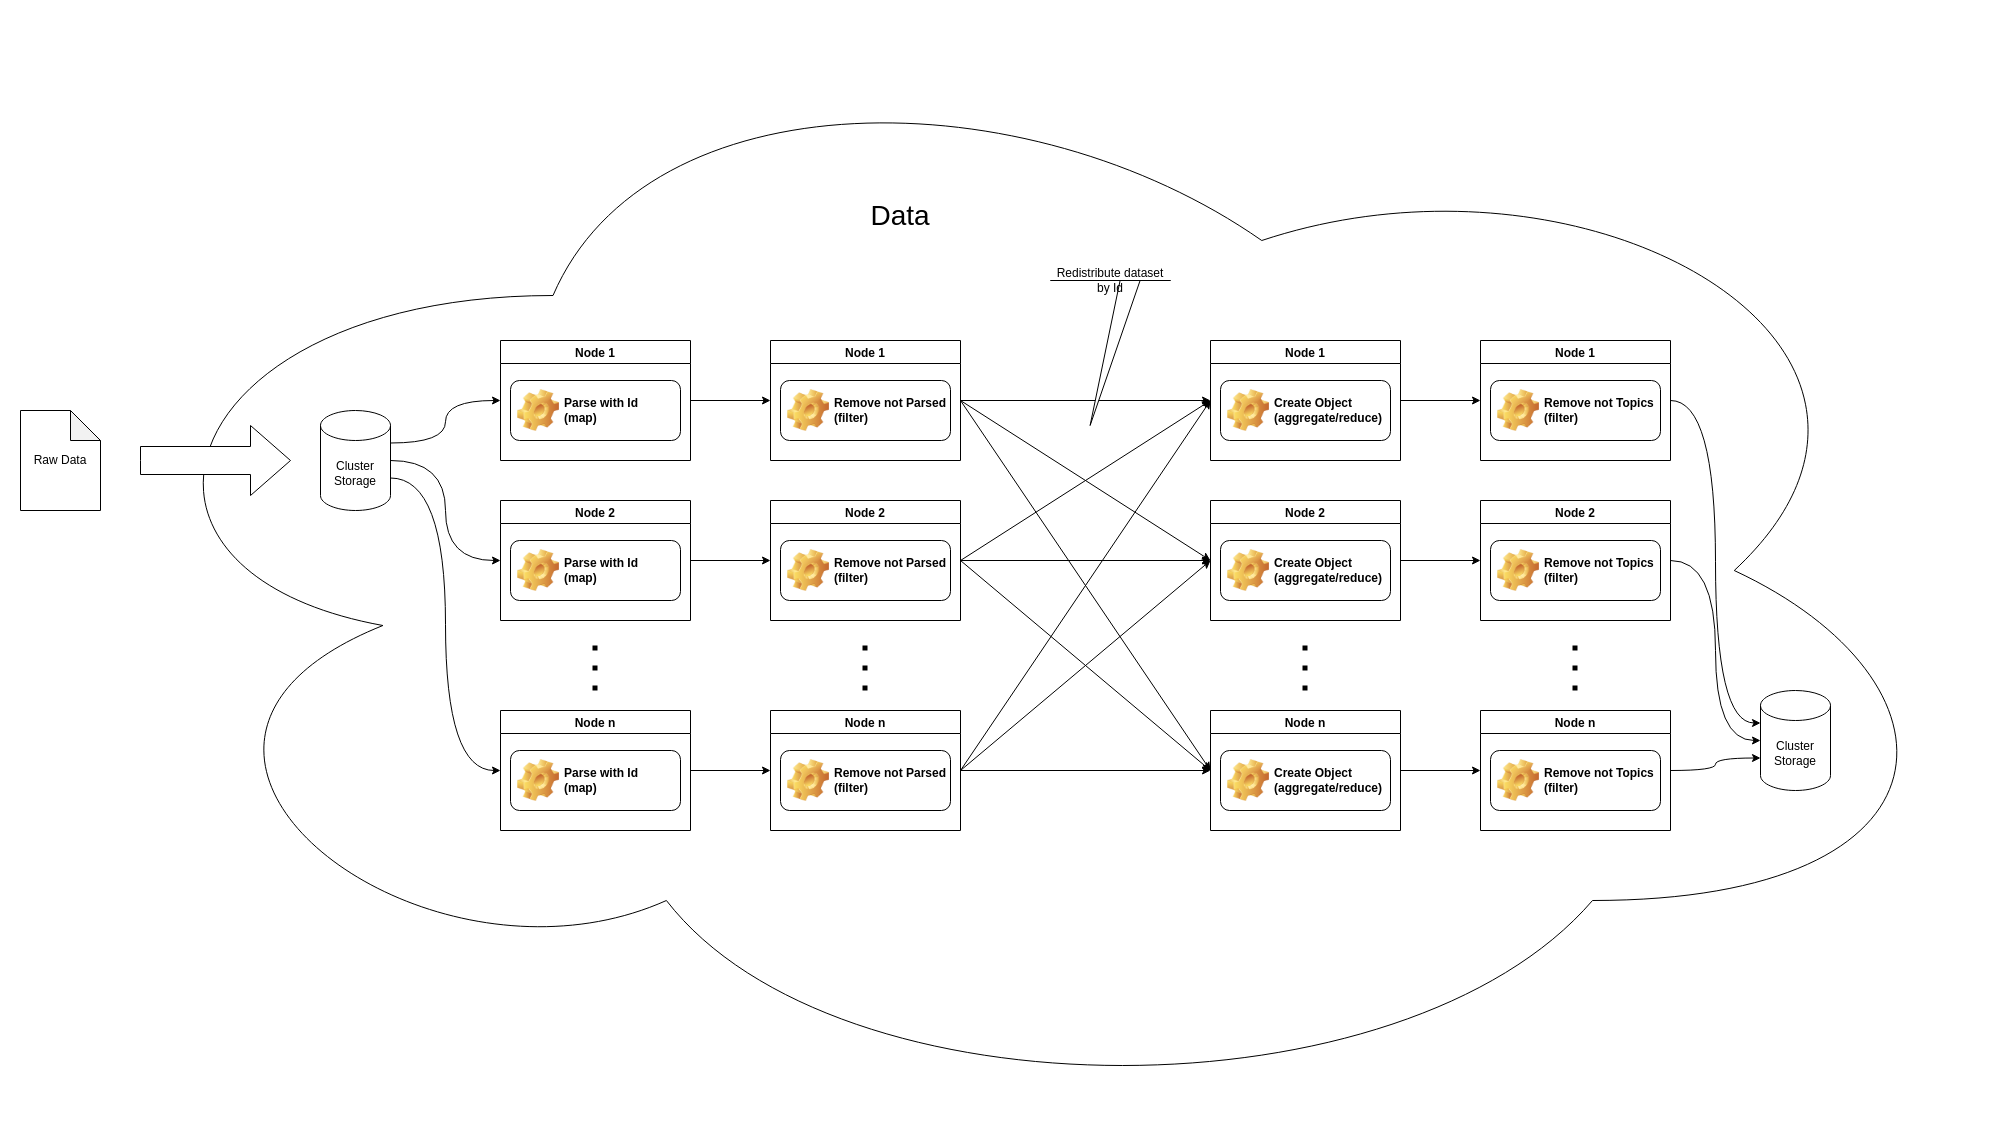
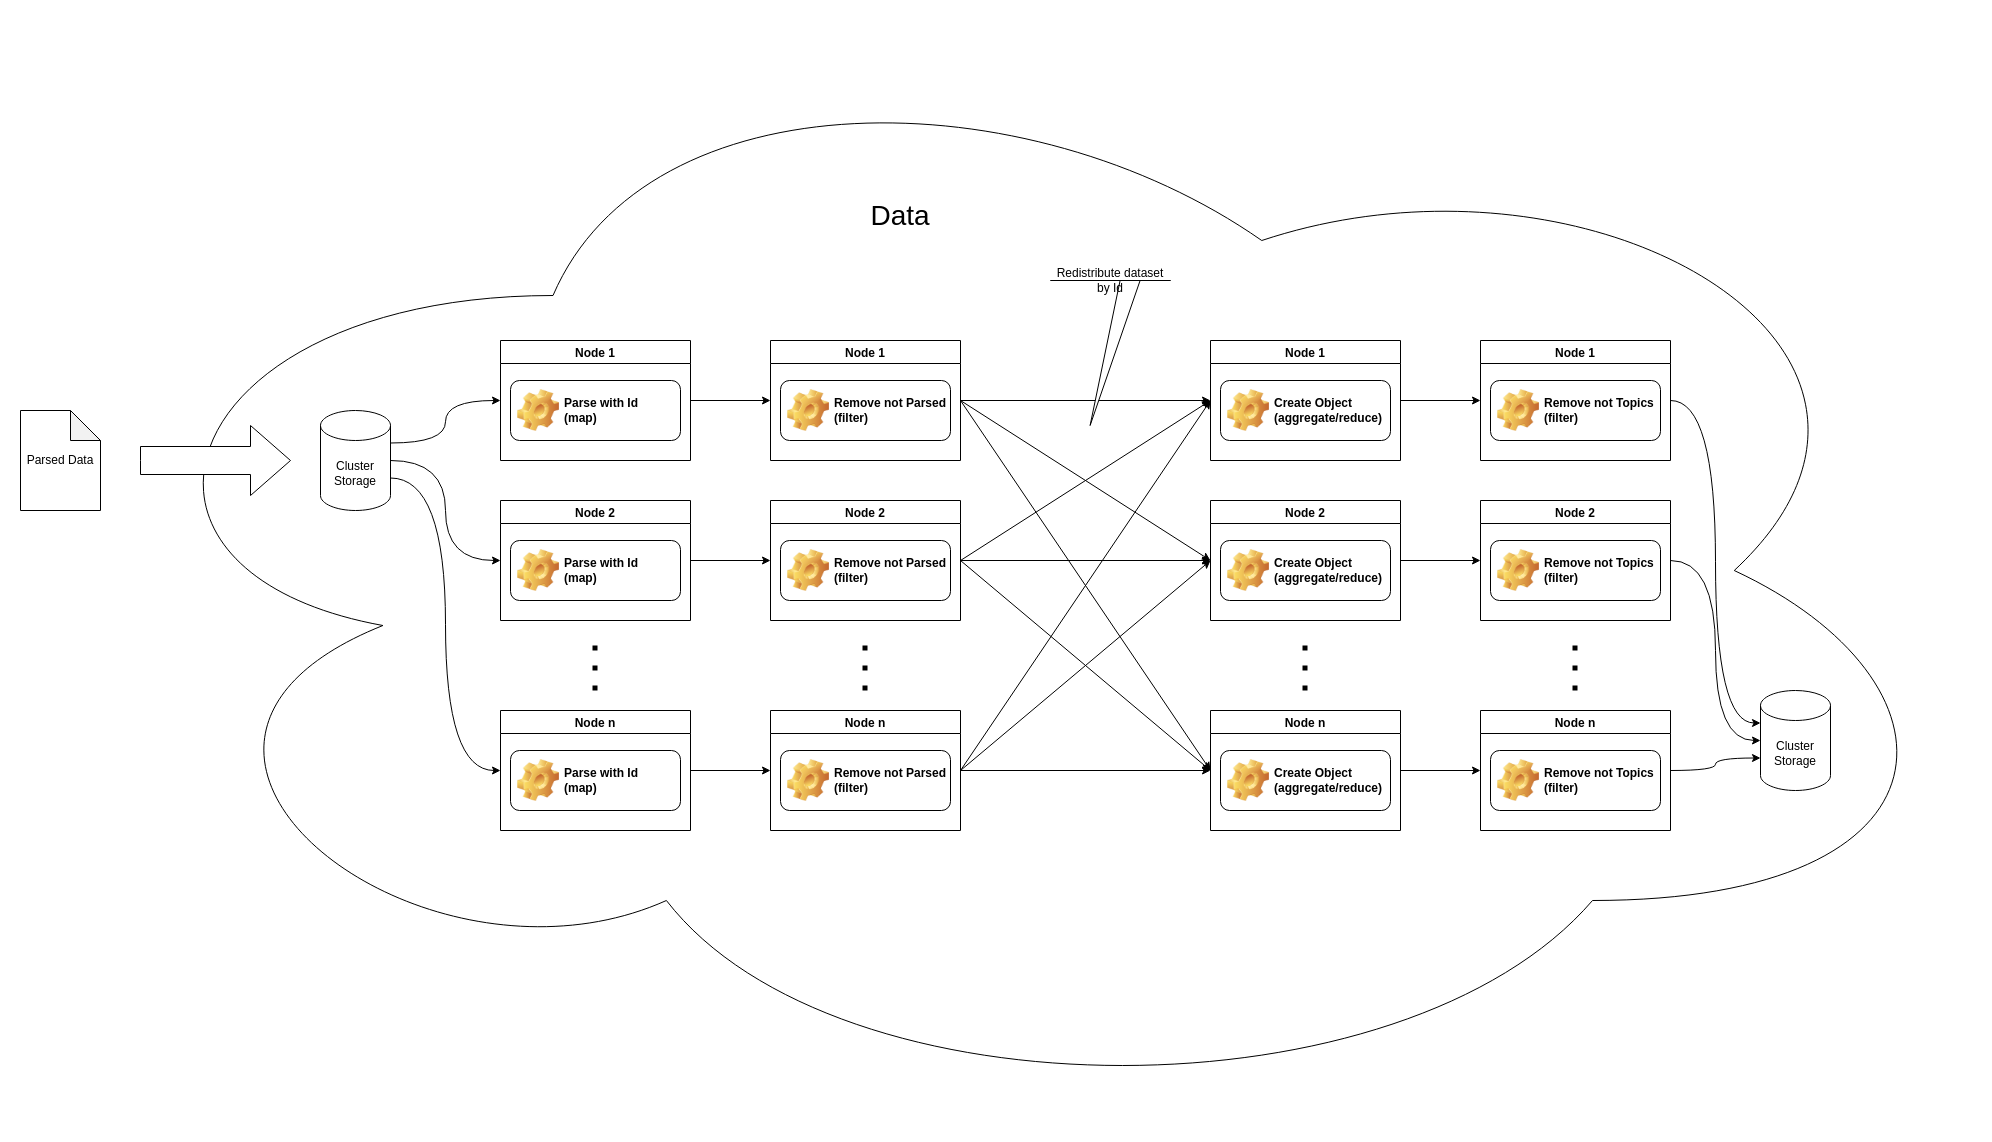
- <mxCell id="50" value="Raw Data" style="shape=note;whiteSpace=wrap;html=1;backgroundOutline=1;darkOpacity=0.05;" vertex="1" parent="1"><mxGeometry x="20" y="410" width="80" height="100" as="geometry" /></mxCell>
+ <mxCell id="50" value="Parsed Data" style="shape=note;whiteSpace=wrap;html=1;backgroundOutline=1;darkOpacity=0.05;" vertex="1" parent="1"><mxGeometry x="20" y="410" width="80" height="100" as="geometry" /></mxCell>
